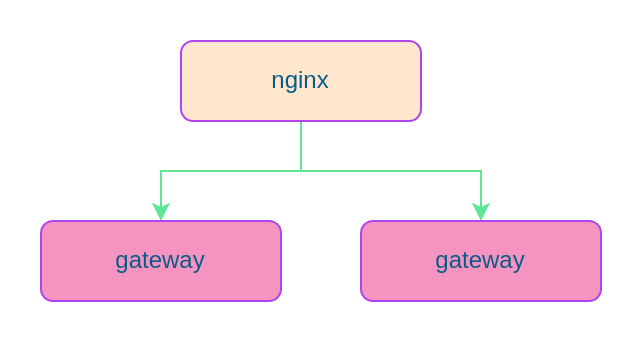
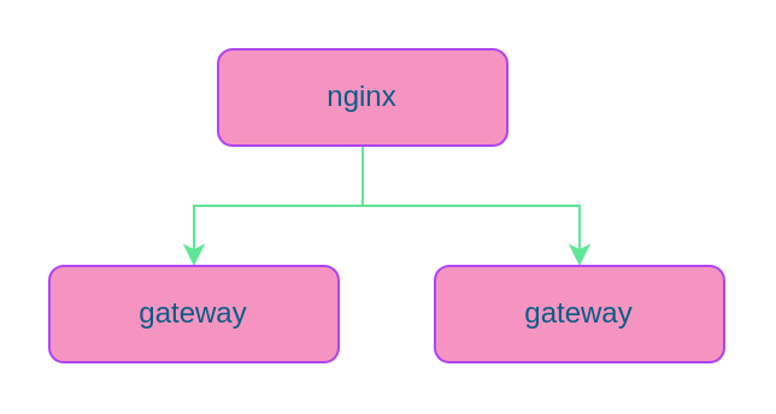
- <mxCell id="4" value="nginx" style="rounded=1;whiteSpace=wrap;html=1;fontSize=12;glass=0;strokeWidth=1;shadow=0;fillColor=#ffe6cc;strokeColor=#AF45ED;fontColor=#095C86;" parent="1" vertex="1"><mxGeometry x="90" y="20" width="120" height="40" as="geometry" /></mxCell>
+ <mxCell id="4" value="nginx" style="rounded=1;whiteSpace=wrap;html=1;fontSize=12;glass=0;strokeWidth=1;shadow=0;fillColor=#F694C1;strokeColor=#AF45ED;fontColor=#095C86;" parent="1" vertex="1"><mxGeometry x="90" y="20" width="120" height="40" as="geometry" /></mxCell>
